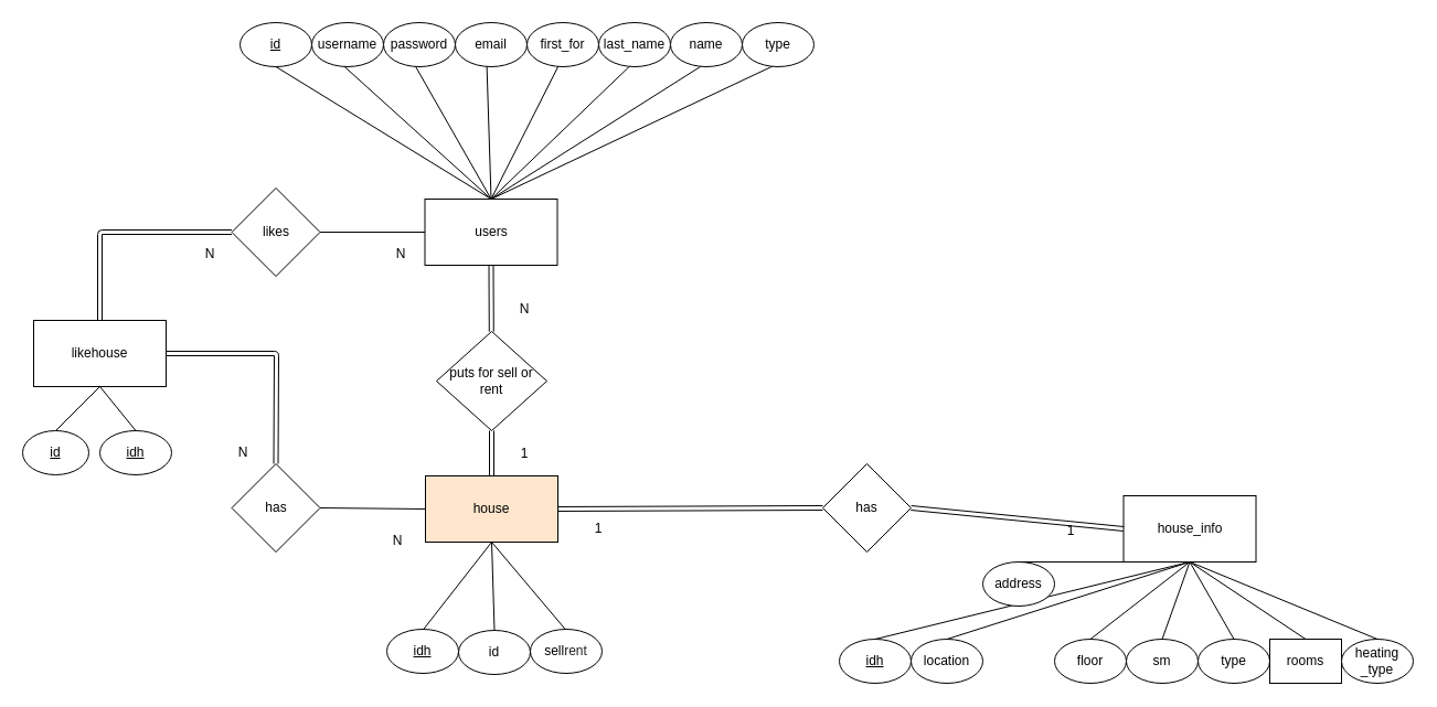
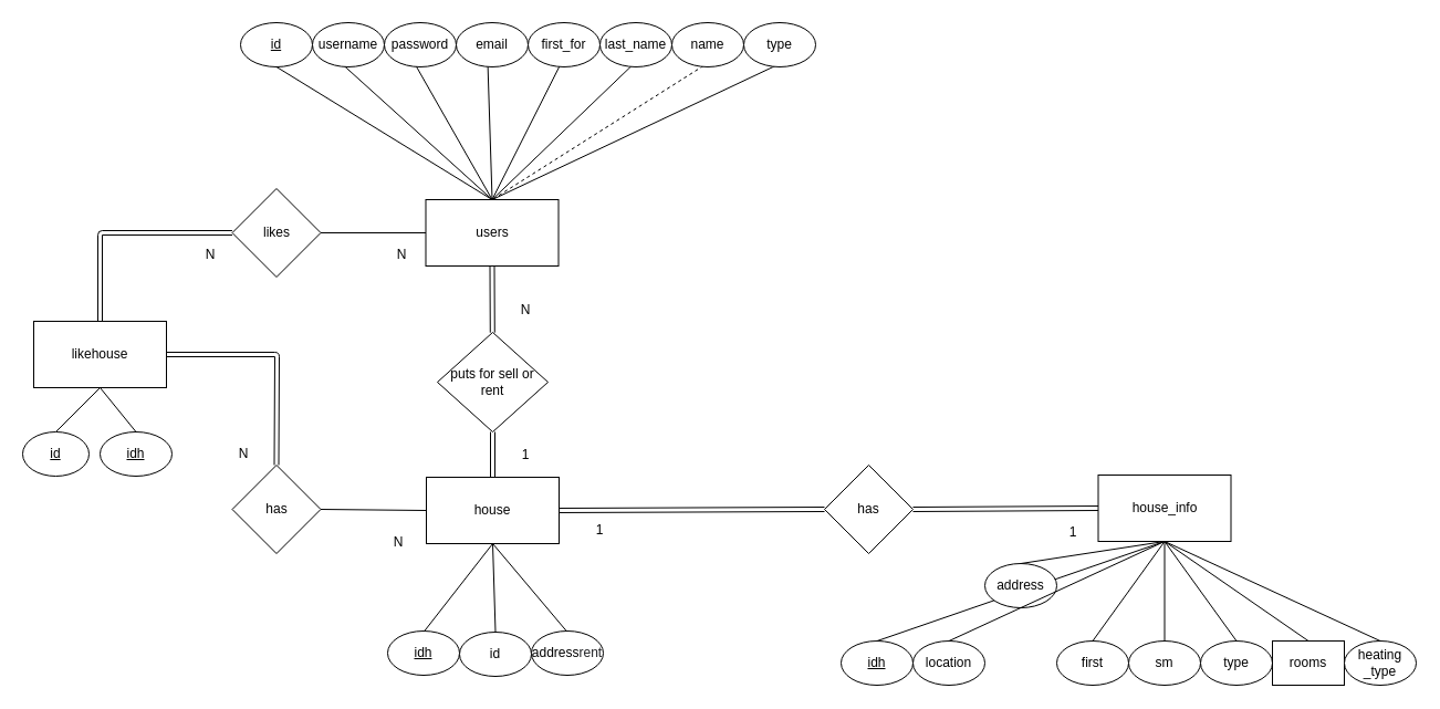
- <mxCell id="17" value="" style="endArrow=none;html=1;exitX=0.44;exitY=0.975;exitDx=0;exitDy=0;exitPerimeter=0;entryX=0.5;entryY=0;entryDx=0;entryDy=0;" edge="1" parent="1" source="18" target="2"><mxGeometry width="50" height="50" relative="1" as="geometry"><mxPoint x="772" y="80" as="sourcePoint" /><mxPoint x="517" y="170" as="targetPoint" /></mxGeometry></mxCell>
+ <mxCell id="17" value="" style="endArrow=none;html=1;exitX=0.44;exitY=0.975;exitDx=0;exitDy=0;exitPerimeter=0;entryX=0.5;entryY=0;entryDx=0;entryDy=0;dashed=1;" edge="1" parent="1" source="18" target="2"><mxGeometry width="50" height="50" relative="1" as="geometry"><mxPoint x="772" y="80" as="sourcePoint" /><mxPoint x="517" y="170" as="targetPoint" /></mxGeometry></mxCell>
- <mxCell id="3" value="house" style="rounded=0;whiteSpace=wrap;html=1;fillColor=#ffe6cc;" vertex="1" parent="1"><mxGeometry x="385" y="431" width="120" height="60" as="geometry" /></mxCell>
+ <mxCell id="3" value="house" style="rounded=0;whiteSpace=wrap;html=1;" vertex="1" parent="1"><mxGeometry x="385" y="431" width="120" height="60" as="geometry" /></mxCell>
- <mxCell id="25" value="house_info" style="rounded=0;whiteSpace=wrap;html=1;" vertex="1" parent="1"><mxGeometry x="1017.5" y="449" width="120" height="60" as="geometry" /></mxCell>
+ <mxCell id="25" value="house_info" style="rounded=0;whiteSpace=wrap;html=1;" vertex="1" parent="1"><mxGeometry x="992.5" y="429" width="120" height="60" as="geometry" /></mxCell>
- <mxCell id="24" value="sell&lt;span style=&quot;color: rgb(32 , 33 , 36) ; font-family: &amp;#34;google sans&amp;#34; , &amp;#34;arial&amp;#34; , sans-serif ; text-align: left ; white-space: pre-wrap&quot;&gt;rent&lt;/span&gt;" style="ellipse;whiteSpace=wrap;html=1;" vertex="1" parent="1"><mxGeometry x="480" y="570" width="65" height="40" as="geometry" /></mxCell>
+ <mxCell id="24" value="address&lt;span style=&quot;color: rgb(32 , 33 , 36) ; font-family: &amp;#34;google sans&amp;#34; , &amp;#34;arial&amp;#34; , sans-serif ; text-align: left ; white-space: pre-wrap&quot;&gt;rent&lt;/span&gt;" style="ellipse;whiteSpace=wrap;html=1;" vertex="1" parent="1"><mxGeometry x="480" y="570" width="65" height="40" as="geometry" /></mxCell>
- <mxCell id="33" value="floor" style="ellipse;whiteSpace=wrap;html=1;" vertex="1" parent="1"><mxGeometry x="955" y="579" width="65" height="40" as="geometry" /></mxCell>
+ <mxCell id="33" value="first" style="ellipse;whiteSpace=wrap;html=1;" vertex="1" parent="1"><mxGeometry x="955" y="579" width="65" height="40" as="geometry" /></mxCell>
